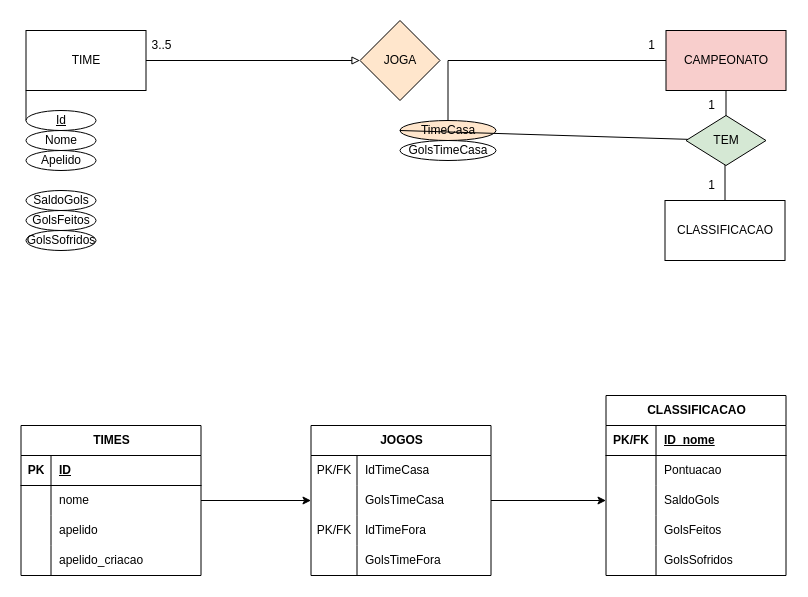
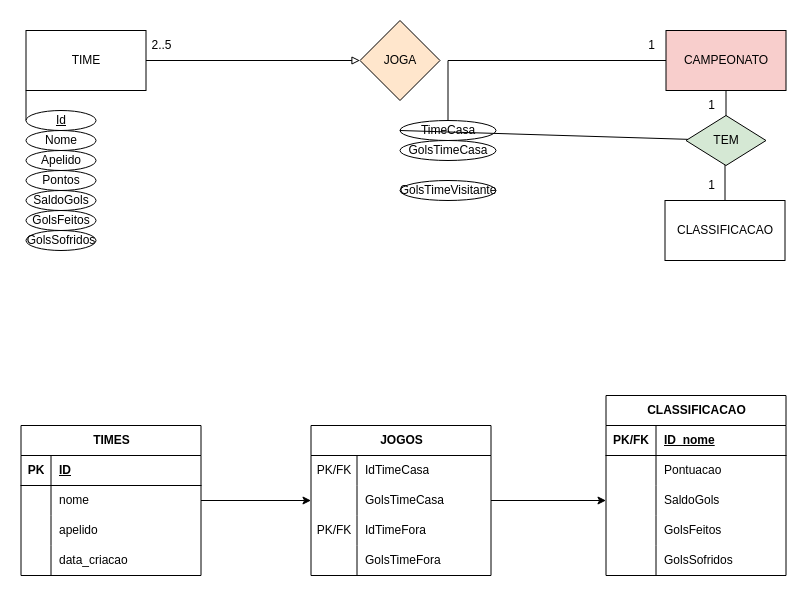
- <mxCell id="53" value="3..5" style="text;html=1;align=center;verticalAlign=middle;resizable=0;points=[];autosize=1;strokeColor=none;fillColor=none;" vertex="1" parent="1"><mxGeometry x="140.5" y="30" width="40" height="30" as="geometry" /></mxCell>
+ <mxCell id="53" value="2..5" style="text;html=1;align=center;verticalAlign=middle;resizable=0;points=[];autosize=1;strokeColor=none;fillColor=none;" vertex="1" parent="1"><mxGeometry x="140.5" y="30" width="40" height="30" as="geometry" /></mxCell>
- <mxCell id="56" value="TimeCasa" style="ellipse;whiteSpace=wrap;html=1;fillColor=#ffe6cc;" vertex="1" parent="1"><mxGeometry x="399.5" y="120" width="96" height="20" as="geometry" /></mxCell>
+ <mxCell id="56" value="TimeCasa" style="ellipse;whiteSpace=wrap;html=1;" vertex="1" parent="1"><mxGeometry x="399.5" y="120" width="96" height="20" as="geometry" /></mxCell>
+ <mxCell id="61" value="Pontos" style="ellipse;whiteSpace=wrap;html=1;" vertex="1" parent="1"><mxGeometry x="25.5" y="170" width="70" height="20" as="geometry" /></mxCell>
+ <mxCell id="59" value="GolsTimeVisitante" style="ellipse;whiteSpace=wrap;html=1;" vertex="1" parent="1"><mxGeometry x="399.5" y="180" width="96" height="20" as="geometry" /></mxCell>
- <mxCell id="15" value="apelido_criacao" style="shape=partialRectangle;connectable=0;fillColor=none;top=0;left=0;bottom=0;right=0;align=left;spacingLeft=6;overflow=hidden;whiteSpace=wrap;html=1;" vertex="1" parent="13"><mxGeometry x="30" width="150" height="30" as="geometry"><mxRectangle width="150" height="30" as="alternateBounds" /></mxGeometry></mxCell>
+ <mxCell id="15" value="data_criacao" style="shape=partialRectangle;connectable=0;fillColor=none;top=0;left=0;bottom=0;right=0;align=left;spacingLeft=6;overflow=hidden;whiteSpace=wrap;html=1;" vertex="1" parent="13"><mxGeometry x="30" width="150" height="30" as="geometry"><mxRectangle width="150" height="30" as="alternateBounds" /></mxGeometry></mxCell>
